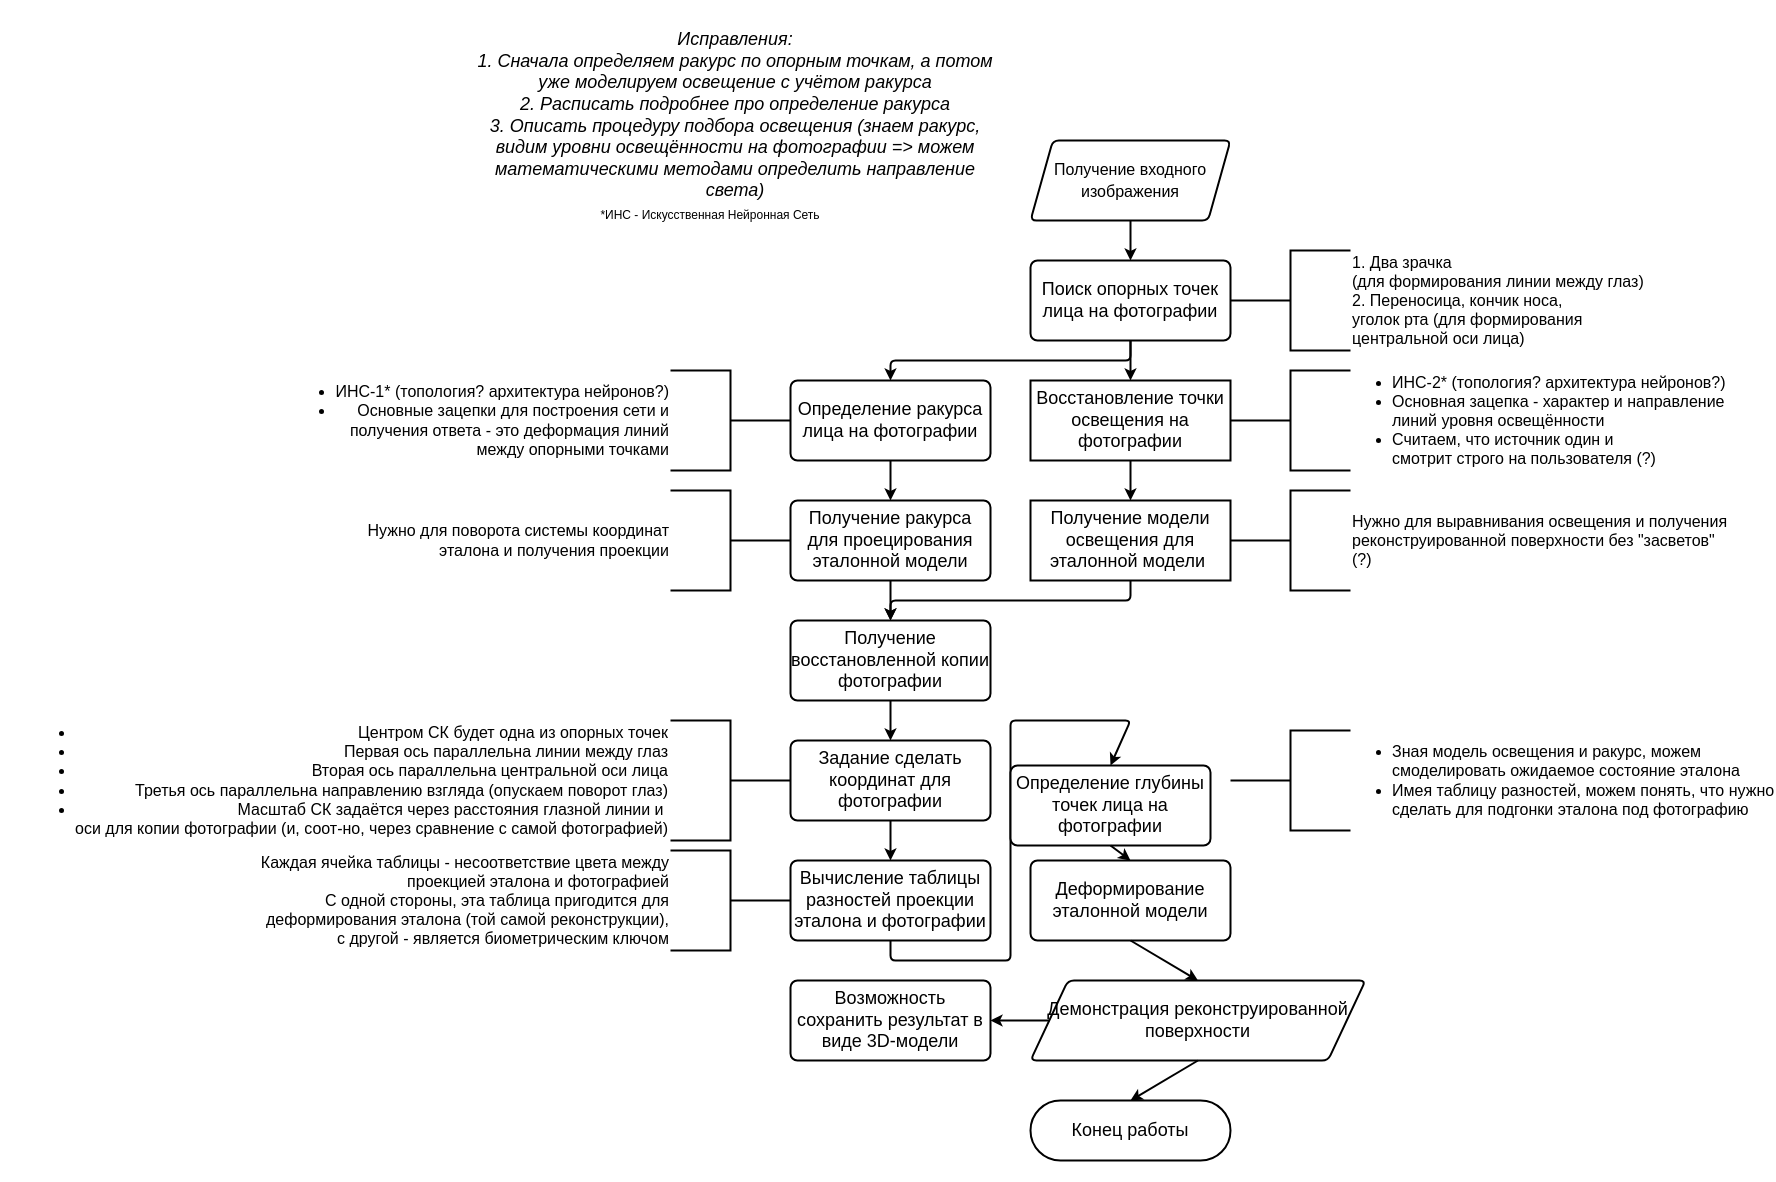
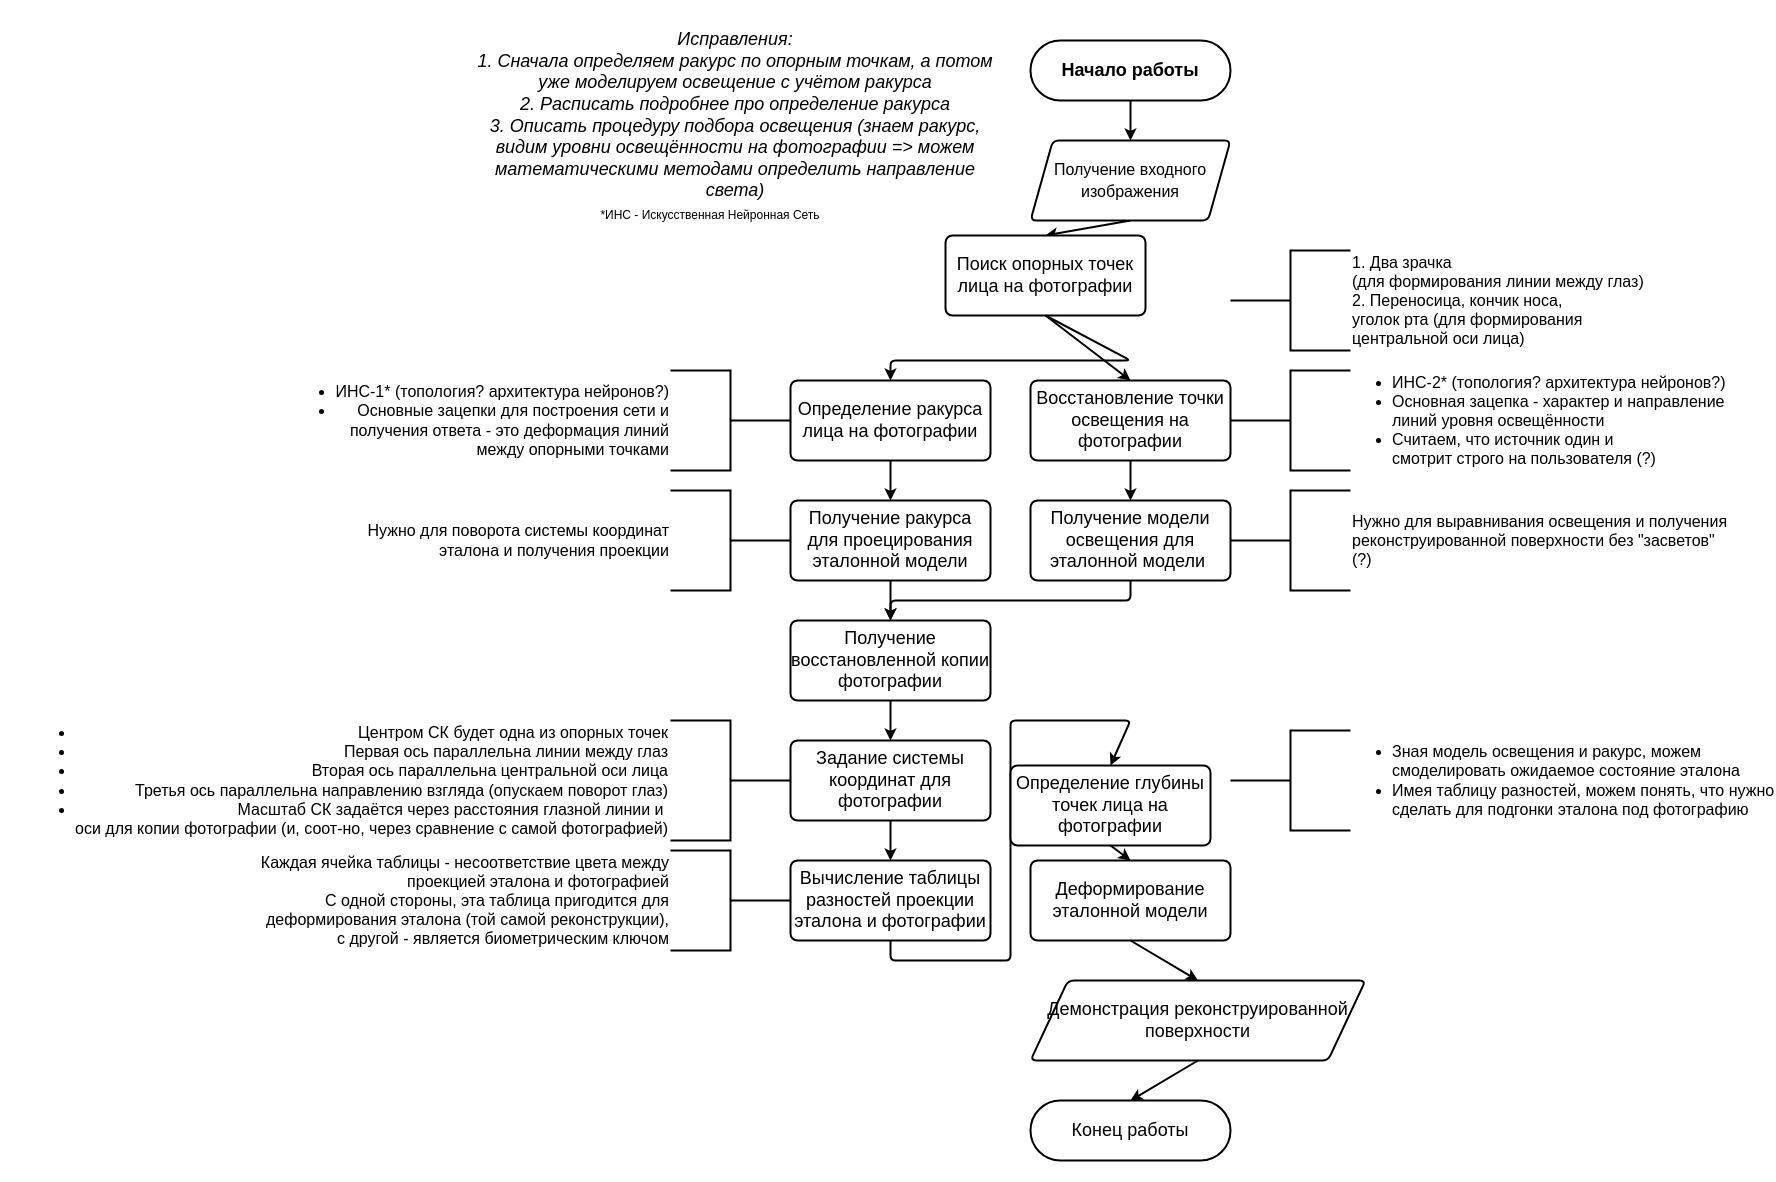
+ <mxCell id="2" value="Начало работы&lt;br style=&quot;font-size: 18px;&quot;&gt;" style="rounded=1;whiteSpace=wrap;html=1;arcSize=50;fontSize=18;fontStyle=1;strokeWidth=2;" parent="1" vertex="1"><mxGeometry x="1030" y="40" width="200" height="60" as="geometry" /></mxCell>
+ <mxCell id="3" value="" style="endArrow=classic;html=1;fontSize=18;strokeWidth=2;exitX=0.5;exitY=1;exitDx=0;exitDy=0;exitPerimeter=0;entryX=0.5;entryY=0;entryDx=0;entryDy=0;" parent="1" source="2" target="5" edge="1"><mxGeometry width="50" height="50" relative="1" as="geometry"><mxPoint x="1140" y="420" as="sourcePoint" /><mxPoint x="1130" y="140" as="targetPoint" /></mxGeometry></mxCell>
- <mxCell id="6" value="&lt;span&gt;Поиск опорных точек лица на фотографии&lt;/span&gt;" style="rounded=1;whiteSpace=wrap;html=1;absoluteArcSize=1;arcSize=14;strokeWidth=2;fontSize=18;fontStyle=0" parent="1" vertex="1"><mxGeometry x="1030" y="260" width="200" height="80" as="geometry" /></mxCell>
+ <mxCell id="6" value="&lt;span&gt;Поиск опорных точек лица на фотографии&lt;/span&gt;" style="rounded=1;whiteSpace=wrap;html=1;absoluteArcSize=1;arcSize=14;strokeWidth=2;fontSize=18;fontStyle=0" parent="1" vertex="1"><mxGeometry x="945" y="235" width="200" height="80" as="geometry" /></mxCell>
- <mxCell id="11" value="Восстановление точки освещения на фотографии" style="whiteSpace=wrap;html=1;absoluteArcSize=1;arcSize=14;strokeWidth=2;fontSize=18;fontStyle=0;rounded=0;" parent="1" vertex="1"><mxGeometry x="1030" y="380" width="200" height="80" as="geometry" /></mxCell>
+ <mxCell id="11" value="Восстановление точки освещения на фотографии" style="rounded=1;whiteSpace=wrap;html=1;absoluteArcSize=1;arcSize=14;strokeWidth=2;fontSize=18;fontStyle=0" parent="1" vertex="1"><mxGeometry x="1030" y="380" width="200" height="80" as="geometry" /></mxCell>
- <mxCell id="19" value="Получение модели освещения для эталонной модели&amp;nbsp;" style="whiteSpace=wrap;html=1;absoluteArcSize=1;arcSize=14;strokeWidth=2;fontSize=18;fontStyle=0;rounded=0;" parent="1" vertex="1"><mxGeometry x="1030" y="500" width="200" height="80" as="geometry" /></mxCell>
+ <mxCell id="19" value="Получение модели освещения для эталонной модели&amp;nbsp;" style="rounded=1;whiteSpace=wrap;html=1;absoluteArcSize=1;arcSize=14;strokeWidth=2;fontSize=18;fontStyle=0" parent="1" vertex="1"><mxGeometry x="1030" y="500" width="200" height="80" as="geometry" /></mxCell>
- <mxCell id="25" value="Задание сделать координат для фотографии" style="rounded=1;whiteSpace=wrap;html=1;absoluteArcSize=1;arcSize=14;strokeWidth=2;fontSize=18;fontStyle=0" parent="1" vertex="1"><mxGeometry x="790" y="740" width="200" height="80" as="geometry" /></mxCell>
+ <mxCell id="25" value="Задание системы координат для фотографии" style="rounded=1;whiteSpace=wrap;html=1;absoluteArcSize=1;arcSize=14;strokeWidth=2;fontSize=18;fontStyle=0" parent="1" vertex="1"><mxGeometry x="790" y="740" width="200" height="80" as="geometry" /></mxCell>
- <mxCell id="36" value="Возможность сохранить результат в виде 3D-модели" style="rounded=1;whiteSpace=wrap;html=1;absoluteArcSize=1;arcSize=14;strokeWidth=2;fontSize=18;fontStyle=0" parent="1" vertex="1"><mxGeometry x="790" y="980" width="200" height="80" as="geometry" /></mxCell>
- <mxCell id="37" value="" style="endArrow=classic;html=1;fontSize=18;strokeWidth=2;exitX=0;exitY=0.5;exitDx=0;exitDy=0;entryX=1;entryY=0.5;entryDx=0;entryDy=0;" parent="1" source="33" target="36" edge="1"><mxGeometry width="50" height="50" relative="1" as="geometry"><mxPoint x="1140" y="950" as="sourcePoint" /><mxPoint x="1140" y="990" as="targetPoint" /></mxGeometry></mxCell>
